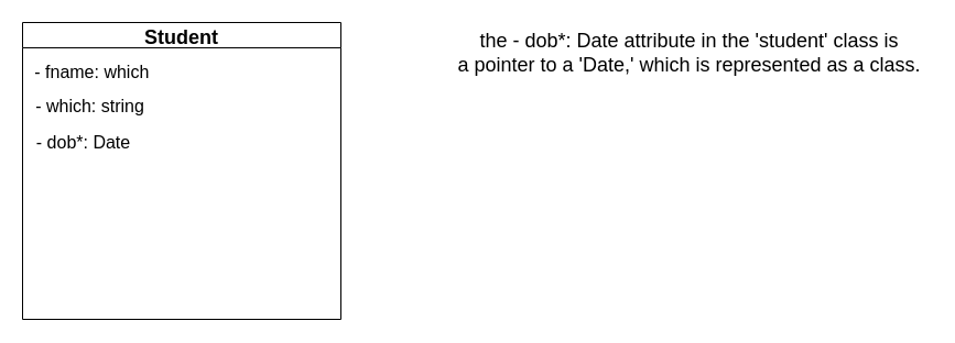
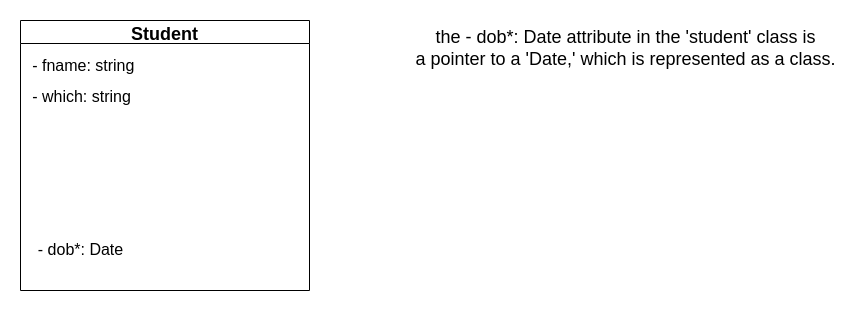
- <mxCell id="3" value="- fname: which&amp;nbsp;" style="text;html=1;align=center;verticalAlign=middle;resizable=0;points=[];autosize=1;strokeColor=none;fillColor=none;fontStyle=0;fontSize=16;labelPosition=center;verticalLabelPosition=middle;" vertex="1" parent="2"><mxGeometry y="30" width="130" height="30" as="geometry" /></mxCell>
+ <mxCell id="3" value="- fname: string&amp;nbsp;" style="text;html=1;align=center;verticalAlign=middle;resizable=0;points=[];autosize=1;strokeColor=none;fillColor=none;fontStyle=0;fontSize=16;labelPosition=center;verticalLabelPosition=middle;" vertex="1" parent="2"><mxGeometry y="30" width="130" height="30" as="geometry" /></mxCell>
- <mxCell id="5" value="- dob*: Date" style="text;html=1;align=center;verticalAlign=middle;resizable=0;points=[];autosize=1;strokeColor=none;fillColor=none;fontSize=16;" vertex="1" parent="2"><mxGeometry y="92" width="110" height="33" as="geometry" /></mxCell>
+ <mxCell id="5" value="- dob*: Date" style="text;html=1;align=center;verticalAlign=middle;resizable=0;points=[];autosize=1;strokeColor=none;fillColor=none;fontSize=16;" vertex="1" parent="2"><mxGeometry x="5" y="212" width="110" height="33" as="geometry" /></mxCell>
